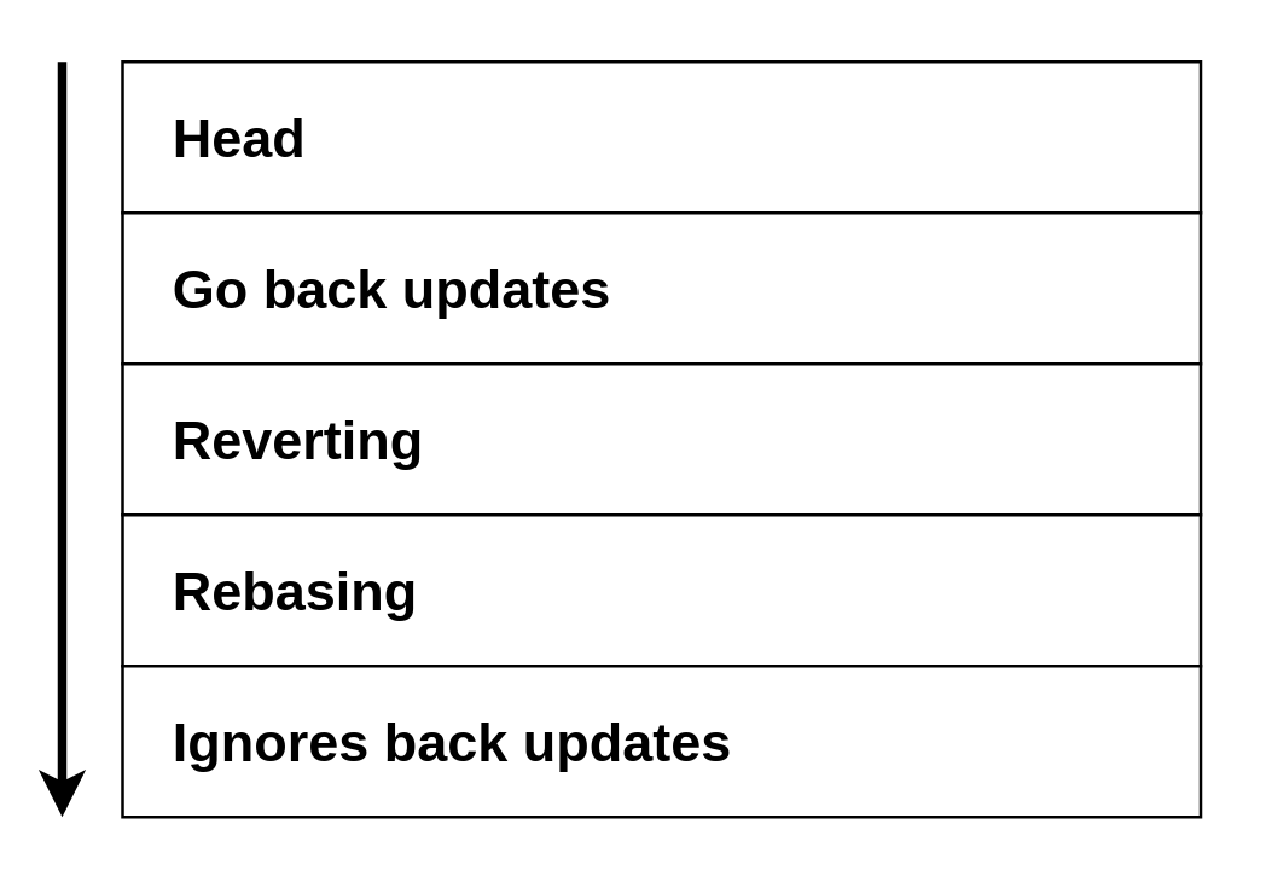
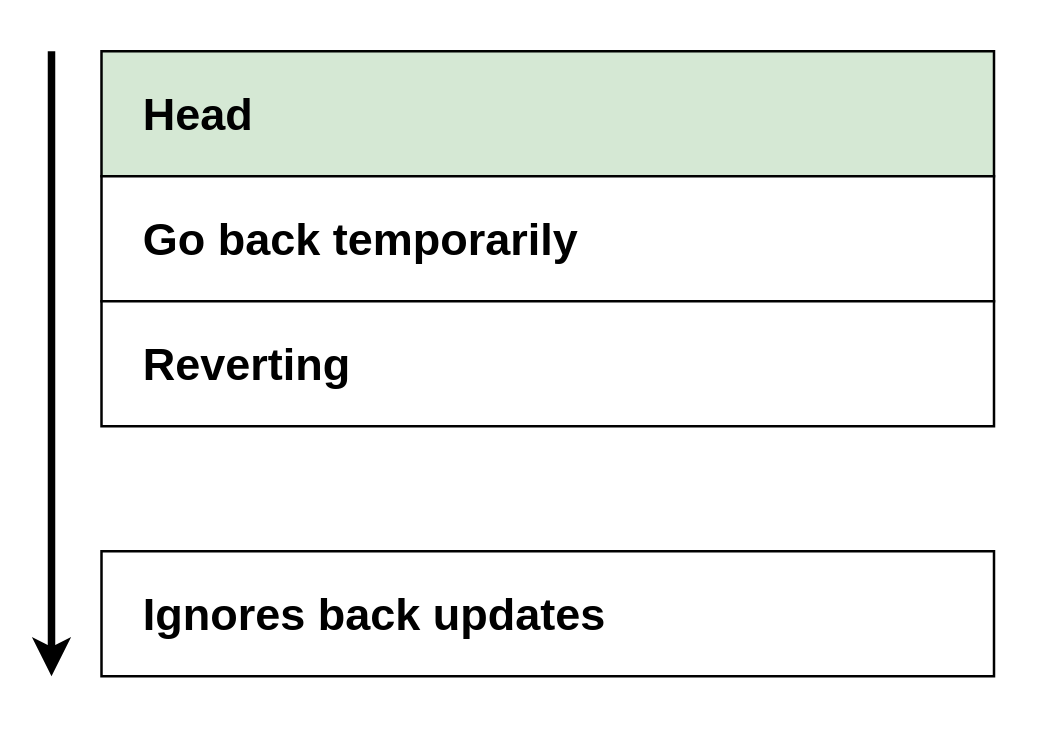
- <mxCell id="4" value="&lt;span style=&quot;font-size: 18px;&quot;&gt;Head&lt;/span&gt;" style="rounded=0;whiteSpace=wrap;html=1;align=left;spacingLeft=15;fontSize=20;fontStyle=1" parent="3" vertex="1"><mxGeometry width="357" height="50" as="geometry" /></mxCell>
+ <mxCell id="4" value="&lt;span style=&quot;font-size: 18px;&quot;&gt;Head&lt;/span&gt;" style="rounded=0;whiteSpace=wrap;html=1;align=left;spacingLeft=15;fontSize=20;fontStyle=1;fillColor=#d5e8d4;" parent="3" vertex="1"><mxGeometry width="357" height="50" as="geometry" /></mxCell>
- <mxCell id="5" value="&lt;span style=&quot;font-size: 18px;&quot;&gt;Go back updates&lt;/span&gt;" style="rounded=0;whiteSpace=wrap;html=1;align=left;spacingLeft=15;fontSize=20;fontStyle=1" parent="3" vertex="1"><mxGeometry y="50" width="357" height="50" as="geometry" /></mxCell>
+ <mxCell id="5" value="&lt;span style=&quot;font-size: 18px;&quot;&gt;Go back temporarily&lt;/span&gt;" style="rounded=0;whiteSpace=wrap;html=1;align=left;spacingLeft=15;fontSize=20;fontStyle=1" parent="3" vertex="1"><mxGeometry y="50" width="357" height="50" as="geometry" /></mxCell>
- <mxCell id="7" value="&lt;span style=&quot;font-size: 18px;&quot;&gt;Rebasing&lt;/span&gt;" style="rounded=0;whiteSpace=wrap;html=1;align=left;spacingLeft=15;fontSize=20;fontStyle=1" parent="3" vertex="1"><mxGeometry y="150" width="357" height="50" as="geometry" /></mxCell>
